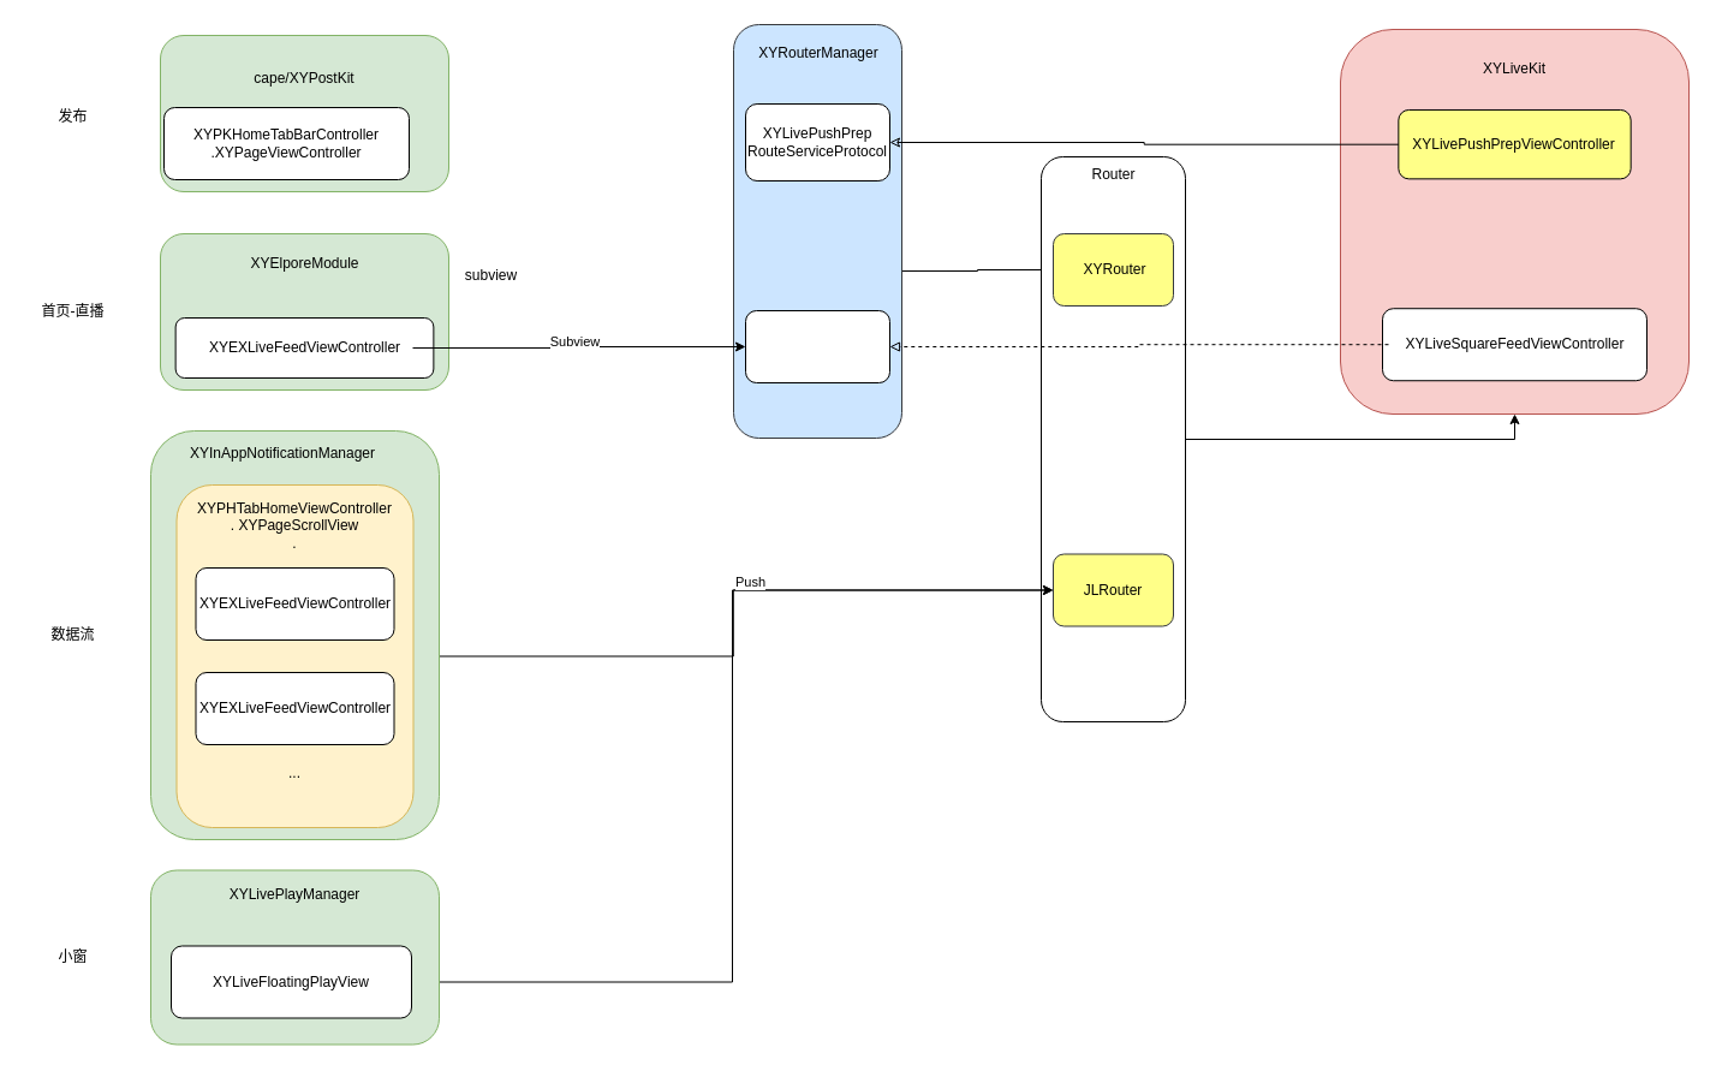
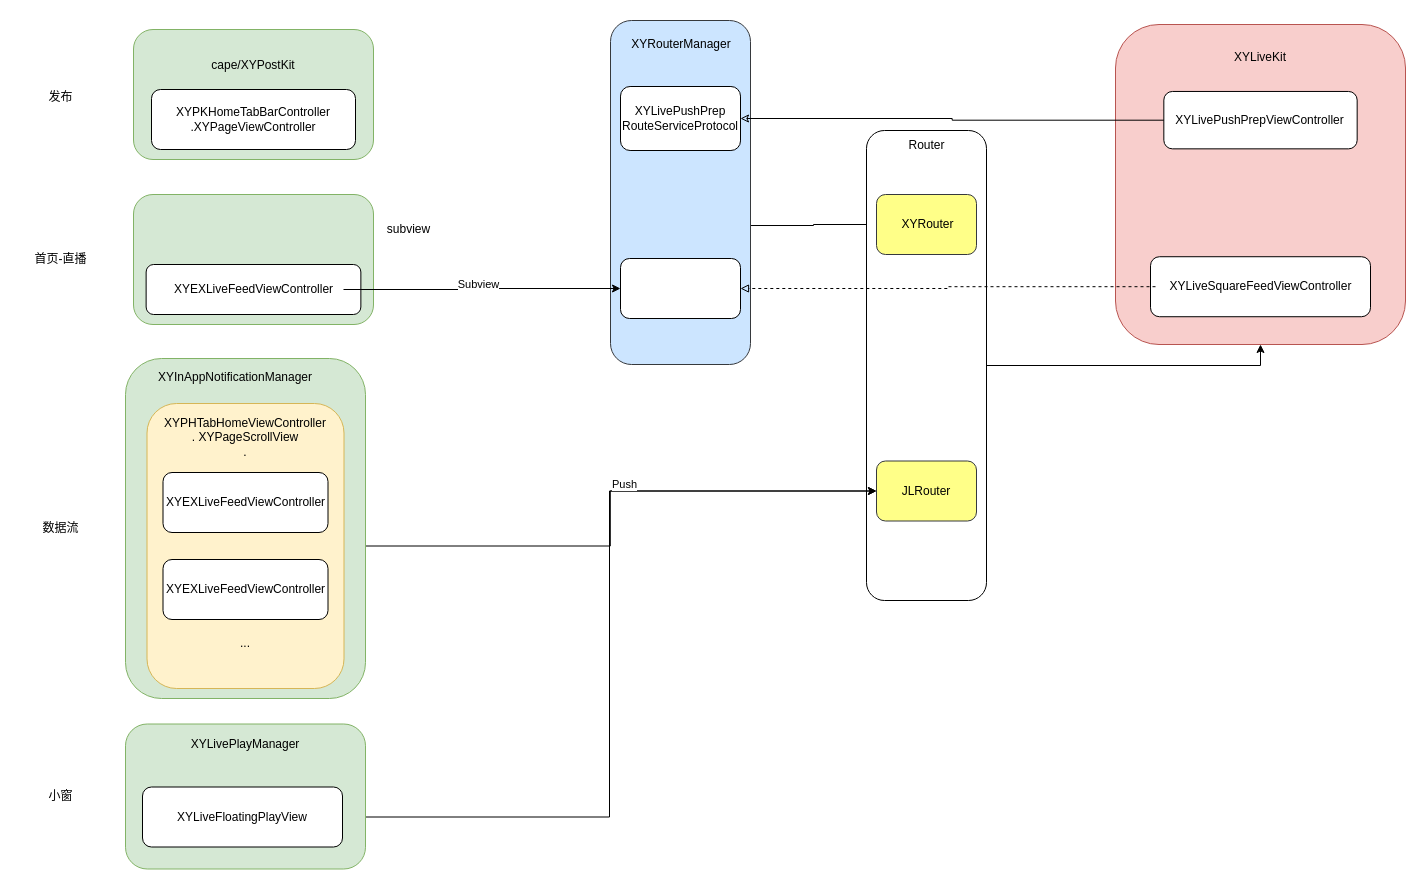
- <mxCell id="9" value="XYPKHomeTabBarController&lt;br&gt;.XYPageViewController" style="rounded=1;whiteSpace=wrap;html=1;" parent="6" vertex="1"><mxGeometry x="3" y="60" width="204.0" height="60" as="geometry" /></mxCell>
+ <mxCell id="9" value="XYPKHomeTabBarController&lt;br&gt;.XYPageViewController" style="rounded=1;whiteSpace=wrap;html=1;" parent="6" vertex="1"><mxGeometry x="18.0" y="60" width="204.0" height="60" as="geometry" /></mxCell>
- <mxCell id="27" value="XYLivePushPrepViewController" style="rounded=1;whiteSpace=wrap;html=1;fillColor=#ffff88;" parent="24" vertex="1"><mxGeometry x="48.333" y="66.957" width="193.333" height="57.391" as="geometry" /></mxCell>
+ <mxCell id="27" value="XYLivePushPrepViewController" style="rounded=1;whiteSpace=wrap;html=1;" parent="24" vertex="1"><mxGeometry x="48.333" y="66.957" width="193.333" height="57.391" as="geometry" /></mxCell>
- <mxCell id="18" value="XYElporeModule" style="text;html=1;align=center;verticalAlign=middle;resizable=0;points=[];autosize=1;strokeColor=none;fillColor=none;fontSize=12;fontFamily=Helvetica;fontColor=default;" parent="16" vertex="1"><mxGeometry x="65" y="10" width="110" height="30" as="geometry" /></mxCell>
